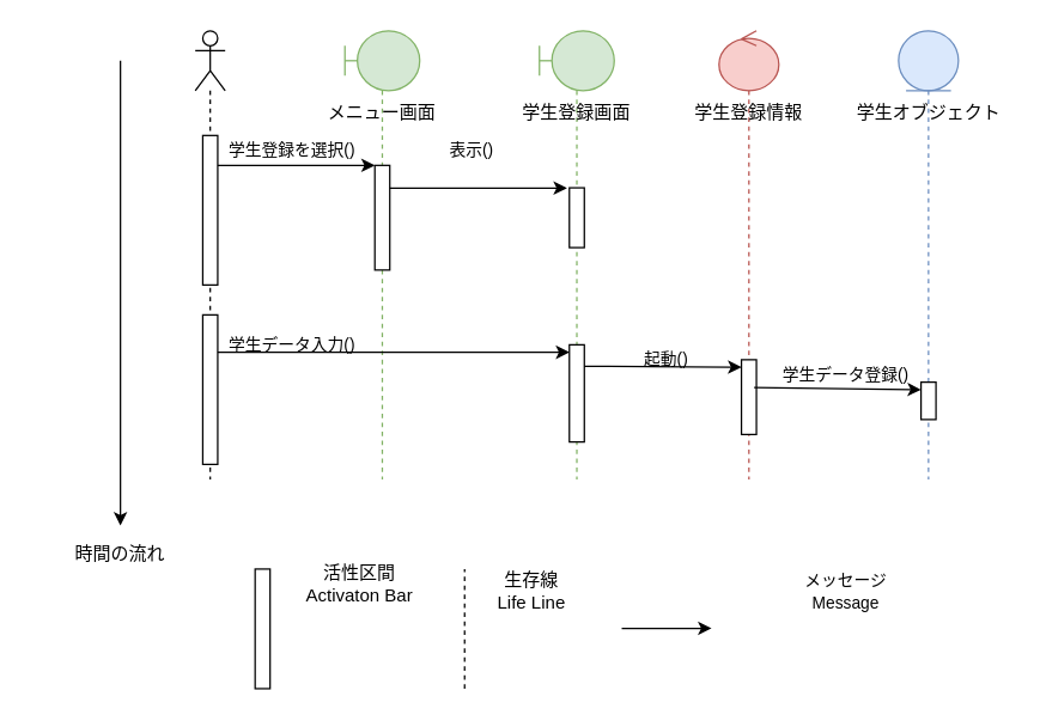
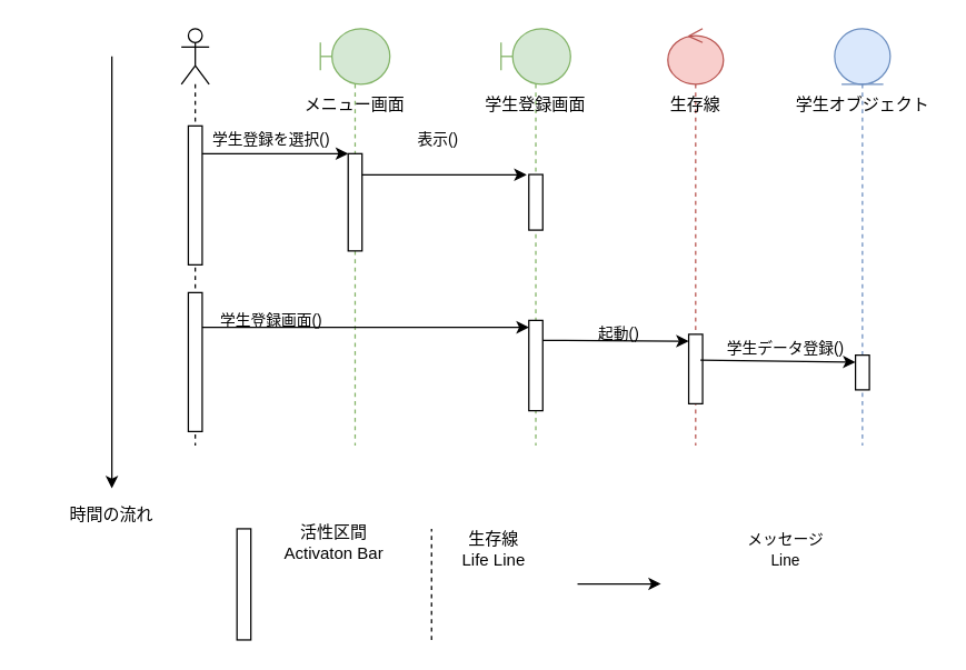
- <mxCell id="21" value="学生登録情報" style="text;html=1;align=center;verticalAlign=middle;whiteSpace=wrap;rounded=0;" vertex="1" parent="1"><mxGeometry x="455" y="60" width="90" height="30" as="geometry" /></mxCell>
+ <mxCell id="21" value="生存線" style="text;html=1;align=center;verticalAlign=middle;whiteSpace=wrap;rounded=0;" vertex="1" parent="1"><mxGeometry x="455" y="60" width="90" height="30" as="geometry" /></mxCell>
- <mxCell id="33" value="&lt;span style=&quot;font-size: 11px;&quot;&gt;学生データ入力()&lt;/span&gt;" style="text;html=1;align=center;verticalAlign=middle;whiteSpace=wrap;rounded=0;" vertex="1" parent="1"><mxGeometry x="150" y="220" width="90" height="20" as="geometry" /></mxCell>
+ <mxCell id="33" value="&lt;span style=&quot;font-size: 11px;&quot;&gt;学生登録画面()&lt;/span&gt;" style="text;html=1;align=center;verticalAlign=middle;whiteSpace=wrap;rounded=0;" vertex="1" parent="1"><mxGeometry x="150" y="220" width="90" height="20" as="geometry" /></mxCell>
- <mxCell id="26" value="&lt;span style=&quot;font-size: 11px;&quot;&gt;メッセージ&lt;/span&gt;&lt;div&gt;&lt;span style=&quot;font-size: 11px;&quot;&gt;Message&lt;/span&gt;&lt;/div&gt;" style="text;html=1;align=center;verticalAlign=middle;whiteSpace=wrap;rounded=0;" vertex="1" parent="1"><mxGeometry x="520" y="385" width="90" height="20" as="geometry" /></mxCell>
+ <mxCell id="26" value="&lt;span style=&quot;font-size: 11px;&quot;&gt;メッセージ&lt;/span&gt;&lt;div&gt;&lt;span style=&quot;font-size: 11px;&quot;&gt;Line&lt;/span&gt;&lt;/div&gt;" style="text;html=1;align=center;verticalAlign=middle;whiteSpace=wrap;rounded=0;" vertex="1" parent="1"><mxGeometry x="520" y="385" width="90" height="20" as="geometry" /></mxCell>
